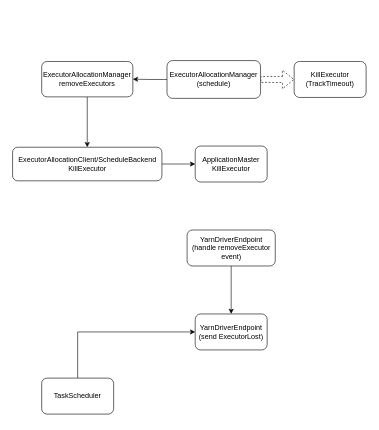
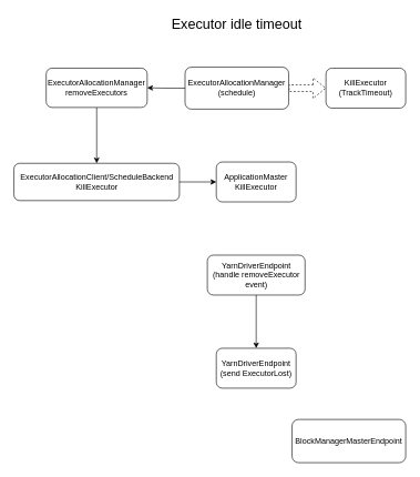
+ <mxCell id="4" value="&lt;font style=&quot;font-size: 21px;&quot;&gt;Executor idle timeout&lt;/font&gt;" style="text;html=1;strokeColor=none;fillColor=none;align=center;verticalAlign=middle;whiteSpace=wrap;rounded=0;" vertex="1" parent="1"><mxGeometry x="238.25" y="20" width="235.5" height="30" as="geometry" /></mxCell>
- <mxCell id="15" style="edgeStyle=orthogonalEdgeStyle;rounded=0;orthogonalLoop=1;jettySize=auto;html=1;entryX=0;entryY=0.5;entryDx=0;entryDy=0;exitX=0.5;exitY=0;exitDx=0;exitDy=0;" edge="1" parent="1" source="16" target="14"><mxGeometry relative="1" as="geometry" /></mxCell>
- <mxCell id="16" value="TaskScheduler" style="rounded=1;whiteSpace=wrap;html=1;" vertex="1" parent="1"><mxGeometry x="69" y="630" width="120" height="60" as="geometry" /></mxCell>
+ <mxCell id="17" value="BlockManagerMasterEndpoint" style="rounded=1;whiteSpace=wrap;html=1;" vertex="1" parent="1"><mxGeometry x="439" y="630" width="171" height="65" as="geometry" /></mxCell>
